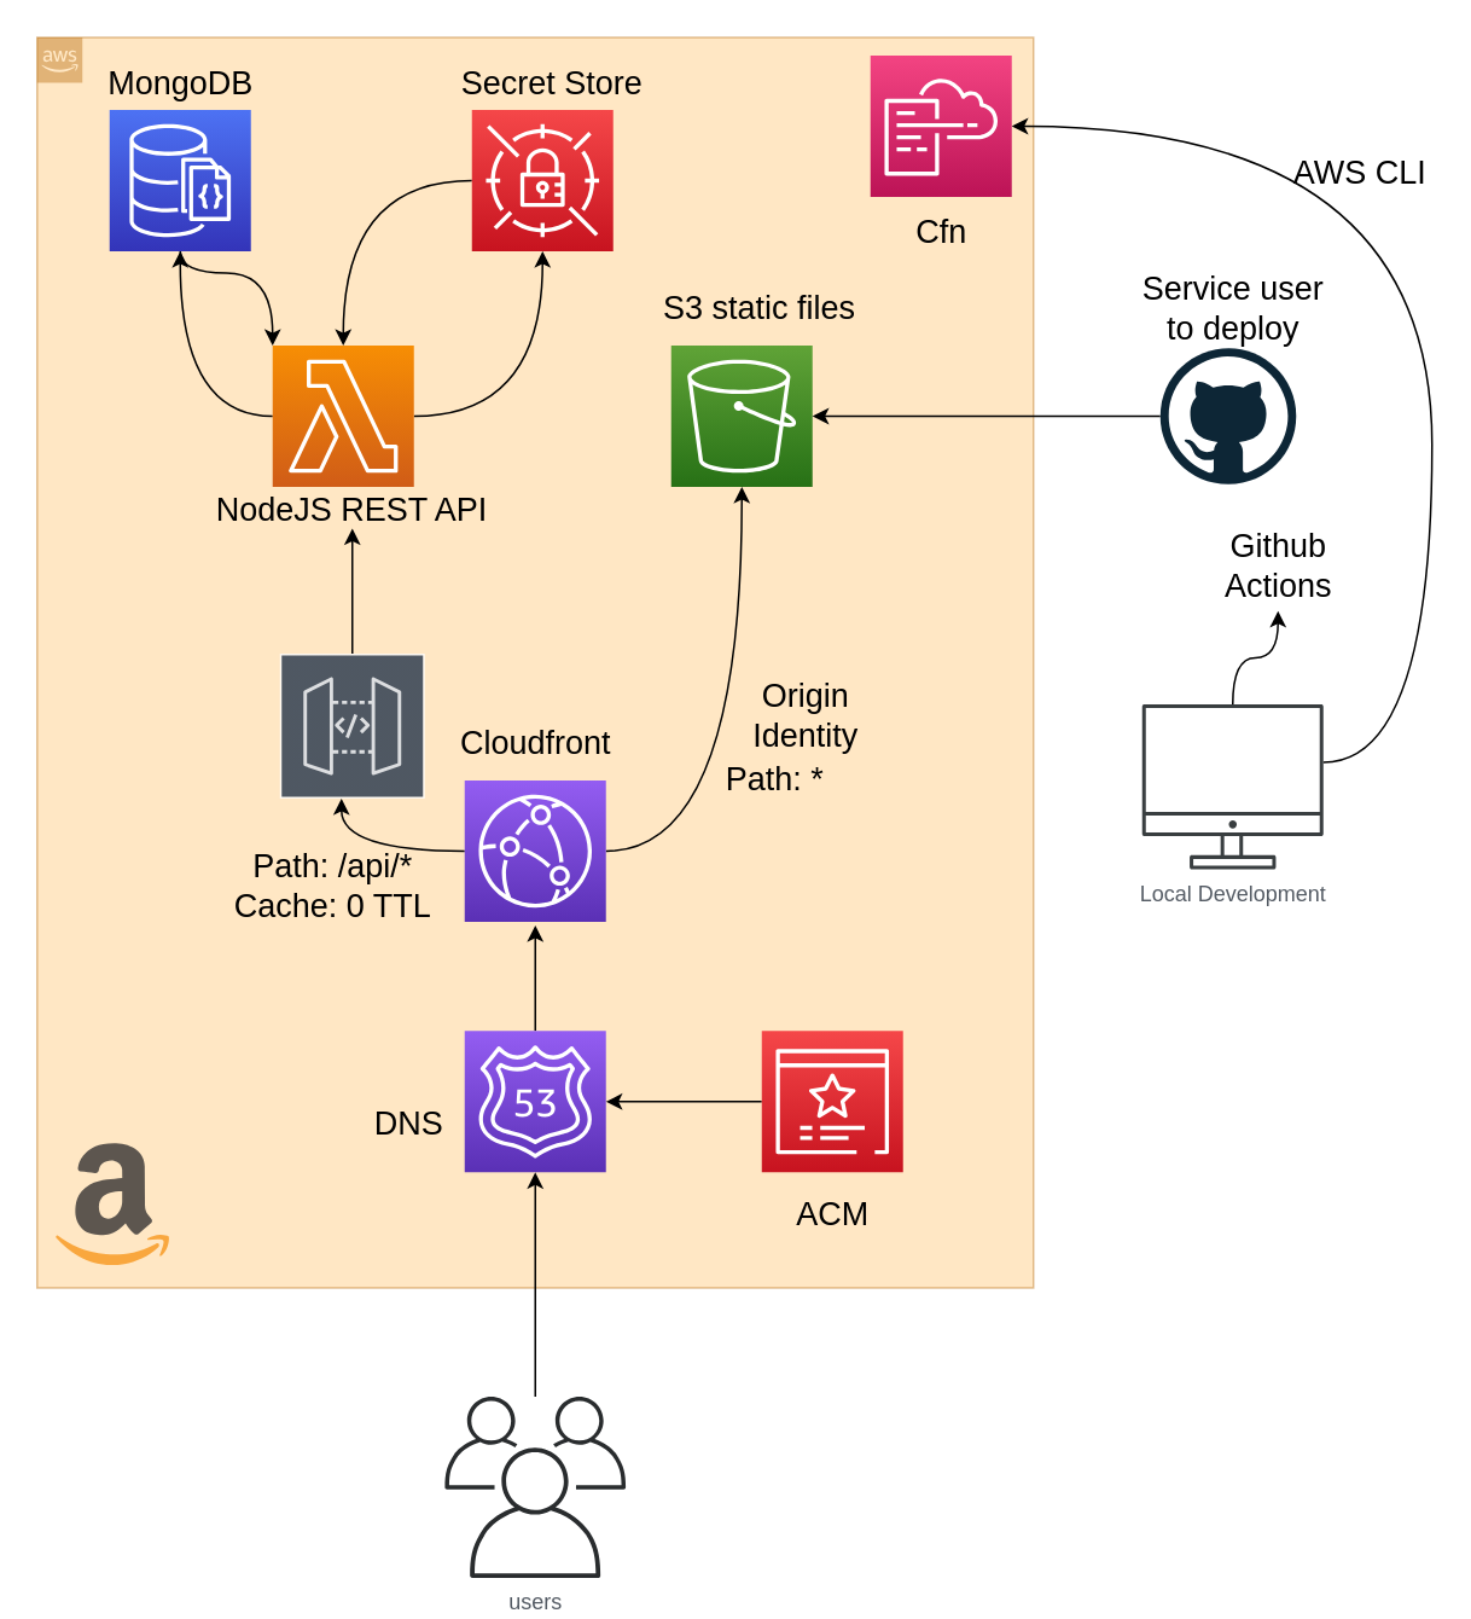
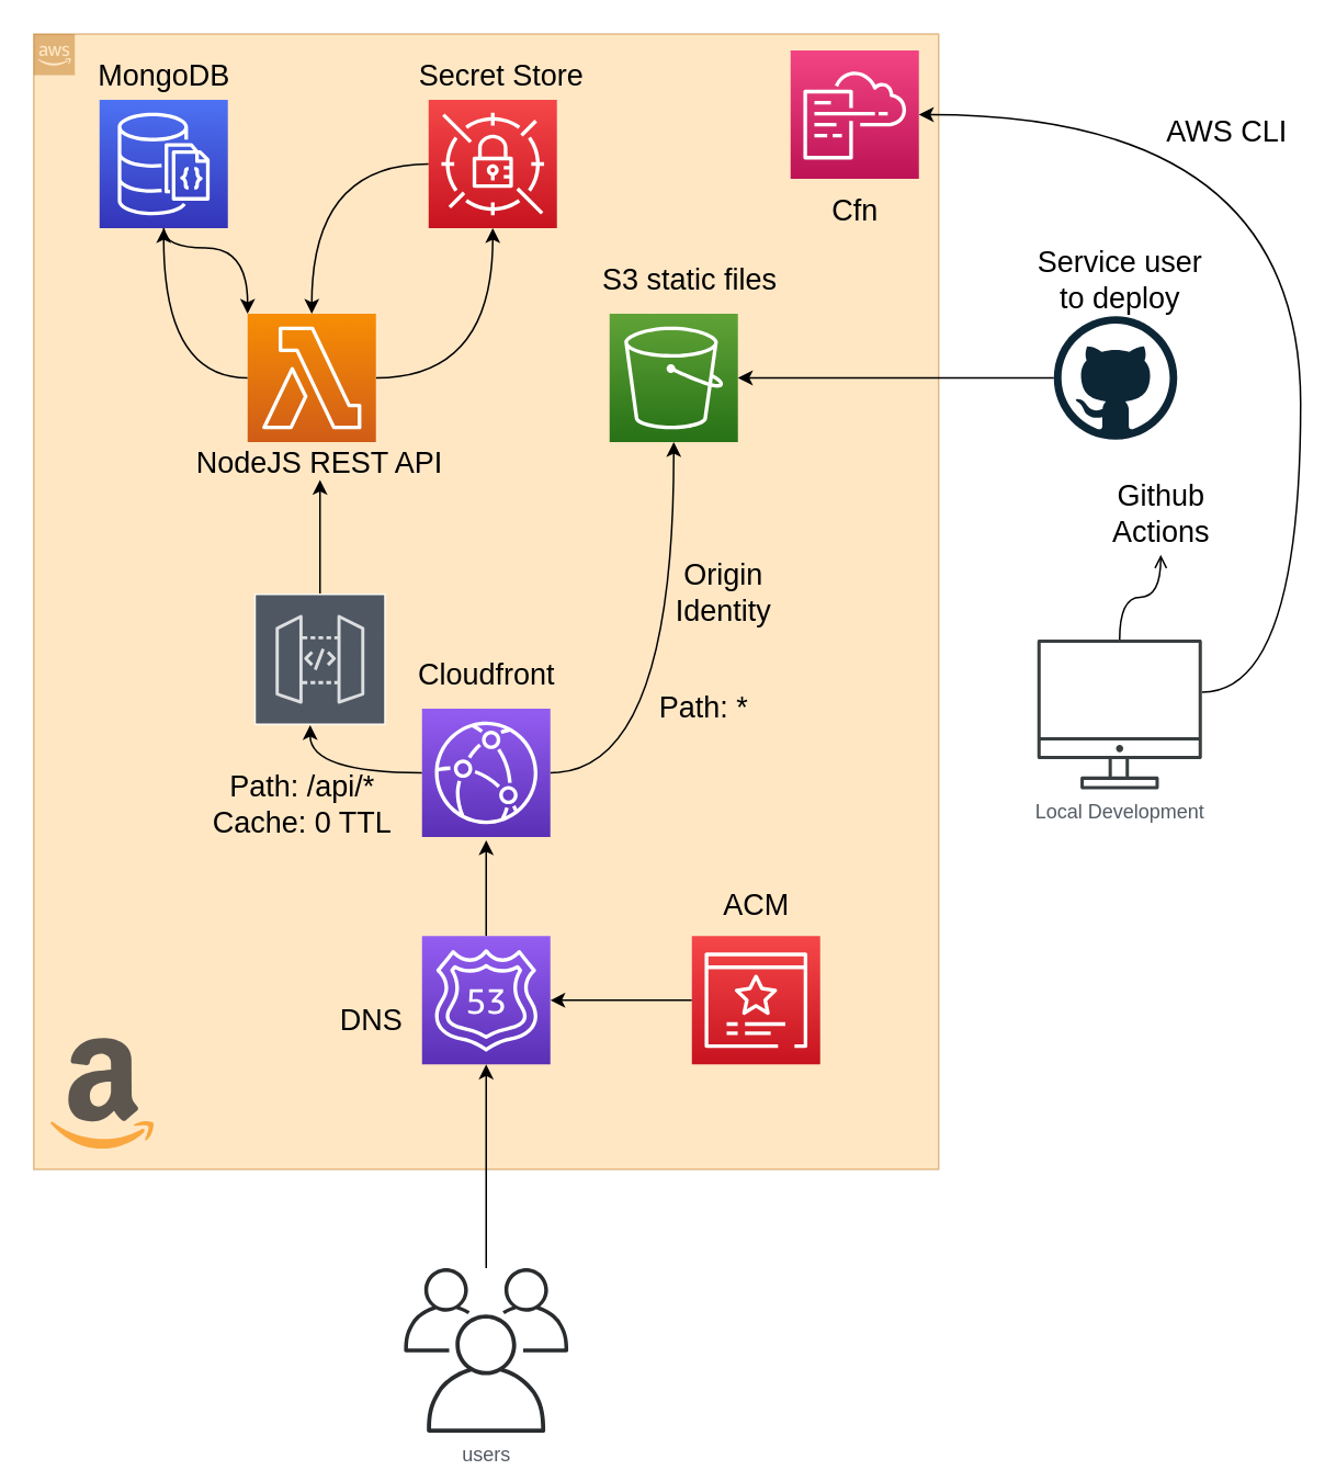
- <mxCell id="39" value="&lt;font style=&quot;font-size: 18px&quot;&gt;AWS CLI&lt;/font&gt;" style="text;html=1;align=center;verticalAlign=middle;resizable=0;points=[];autosize=1;" vertex="1" parent="1"><mxGeometry x="705" y="85" width="90" height="20" as="geometry" /></mxCell>
+ <mxCell id="39" value="&lt;font style=&quot;font-size: 18px&quot;&gt;AWS CLI&lt;/font&gt;" style="text;html=1;align=center;verticalAlign=middle;resizable=0;points=[];autosize=1;" vertex="1" parent="1"><mxGeometry x="700" y="70" width="90" height="20" as="geometry" /></mxCell>
- <mxCell id="23" style="edgeStyle=orthogonalEdgeStyle;curved=1;rounded=0;orthogonalLoop=1;jettySize=auto;html=1;entryX=0.5;entryY=1;entryDx=0;entryDy=0;" edge="1" parent="1" source="24" target="37"><mxGeometry relative="1" as="geometry" /></mxCell>
+ <mxCell id="23" style="edgeStyle=orthogonalEdgeStyle;curved=1;rounded=0;orthogonalLoop=1;jettySize=auto;html=1;entryX=0.5;entryY=1;entryDx=0;entryDy=0;endArrow=open;" edge="1" parent="1" source="24" target="37"><mxGeometry relative="1" as="geometry" /></mxCell>
- <mxCell id="40" value="&lt;font style=&quot;font-size: 18px&quot;&gt;Origin Identity&lt;/font&gt;" style="text;html=1;strokeColor=none;fillColor=none;align=center;verticalAlign=middle;whiteSpace=wrap;rounded=0;opacity=80;" vertex="1" parent="1"><mxGeometry x="399" y="385" width="90.63" height="20" as="geometry" /></mxCell>
+ <mxCell id="40" value="&lt;font style=&quot;font-size: 18px&quot;&gt;Origin Identity&lt;/font&gt;" style="text;html=1;strokeColor=none;fillColor=none;align=center;verticalAlign=middle;whiteSpace=wrap;rounded=0;opacity=80;" vertex="1" parent="1"><mxGeometry x="394" y="350" width="90.63" height="20" as="geometry" /></mxCell>
- <mxCell id="31" value="&lt;font style=&quot;font-size: 18px&quot;&gt;ACM&lt;/font&gt;" style="text;html=1;strokeColor=none;fillColor=none;align=center;verticalAlign=middle;whiteSpace=wrap;rounded=0;opacity=80;" vertex="1" parent="1"><mxGeometry x="406.5" y="660" width="105" height="20" as="geometry" /></mxCell>
+ <mxCell id="31" value="&lt;font style=&quot;font-size: 18px&quot;&gt;ACM&lt;/font&gt;" style="text;html=1;strokeColor=none;fillColor=none;align=center;verticalAlign=middle;whiteSpace=wrap;rounded=0;opacity=80;" vertex="1" parent="1"><mxGeometry x="406.5" y="540" width="105" height="20" as="geometry" /></mxCell>
